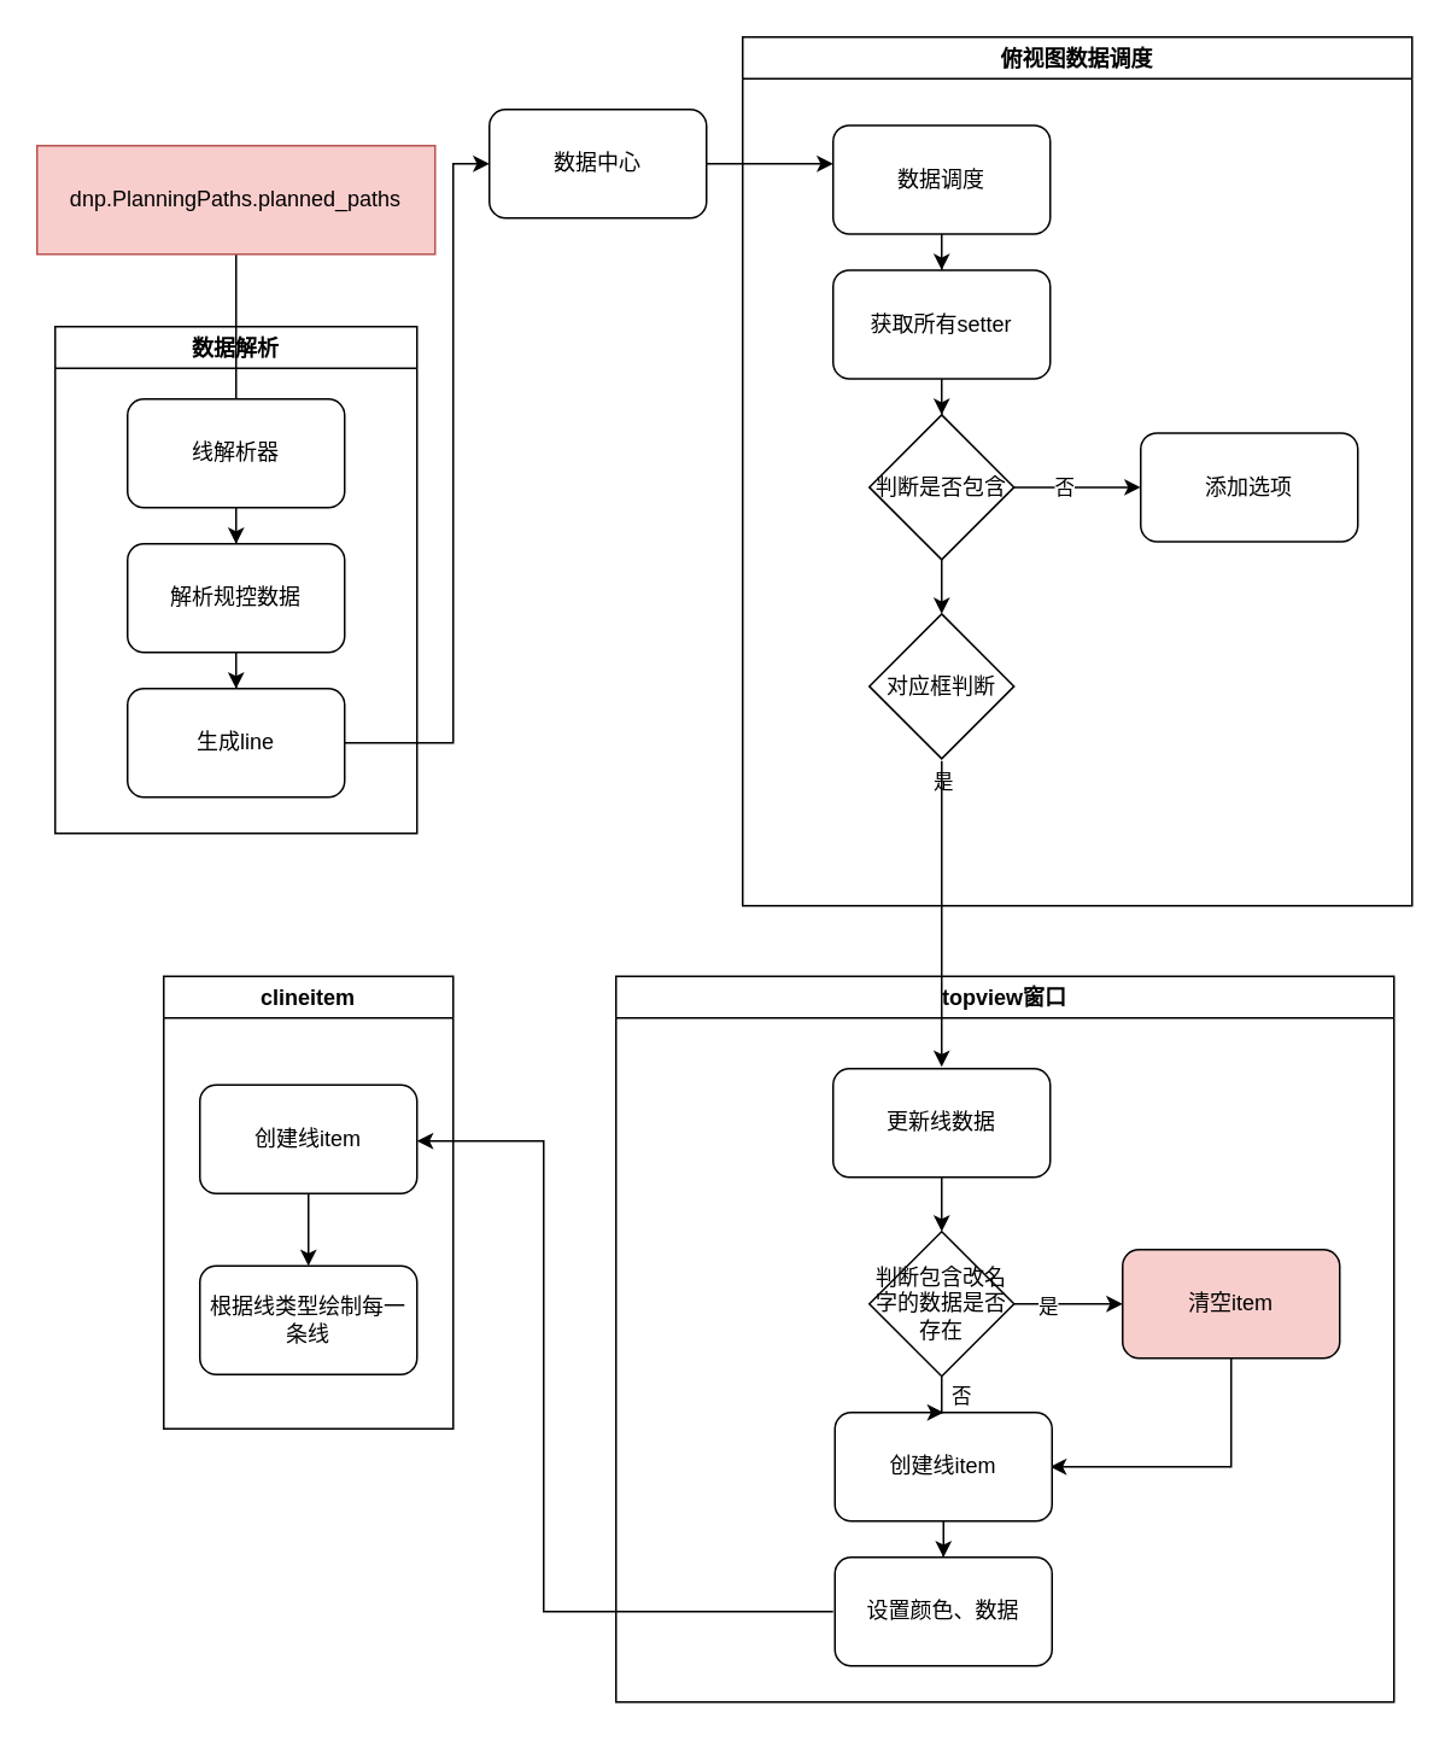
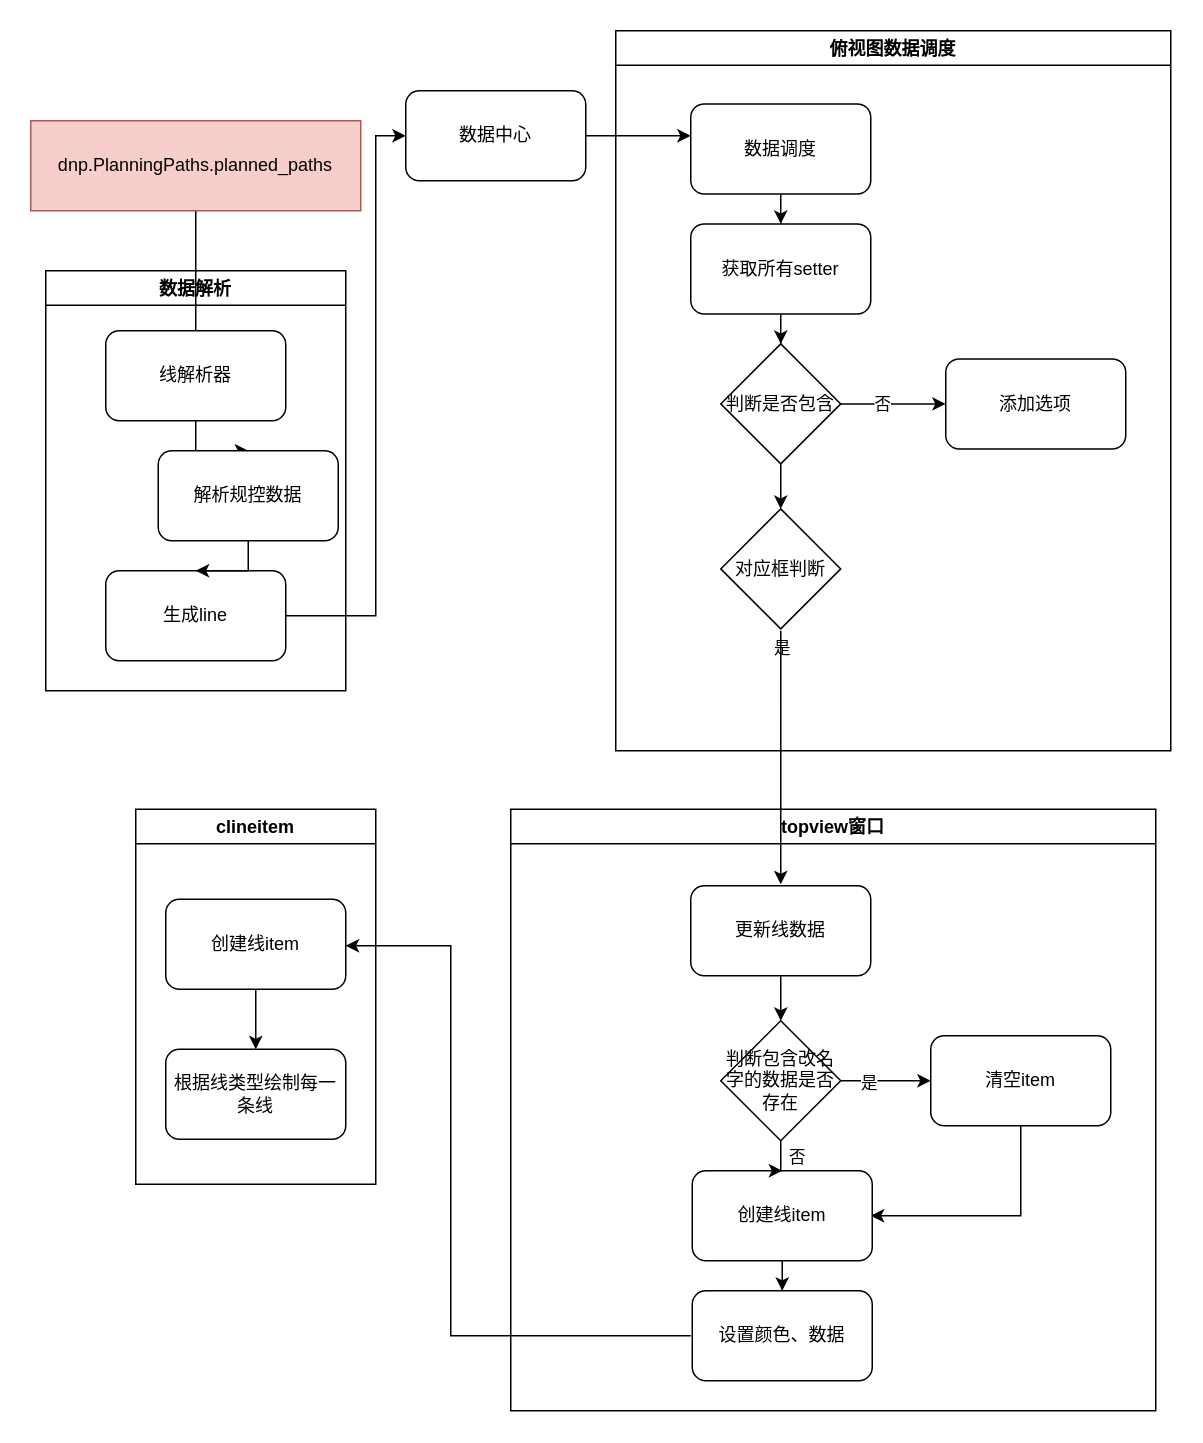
- <mxCell id="8" value="解析规控数据" style="rounded=1;whiteSpace=wrap;html=1;" parent="2" vertex="1"><mxGeometry x="40" y="120" width="120" height="60" as="geometry" /></mxCell>
+ <mxCell id="8" value="解析规控数据" style="rounded=1;whiteSpace=wrap;html=1;" parent="2" vertex="1"><mxGeometry x="75" y="120" width="120" height="60" as="geometry" /></mxCell>
- <mxCell id="31" value="清空item" style="rounded=1;whiteSpace=wrap;html=1;fillColor=#f8cecc;" parent="26" vertex="1"><mxGeometry x="280" y="151" width="120" height="60" as="geometry" /></mxCell>
+ <mxCell id="31" value="清空item" style="rounded=1;whiteSpace=wrap;html=1;" parent="26" vertex="1"><mxGeometry x="280" y="151" width="120" height="60" as="geometry" /></mxCell>
